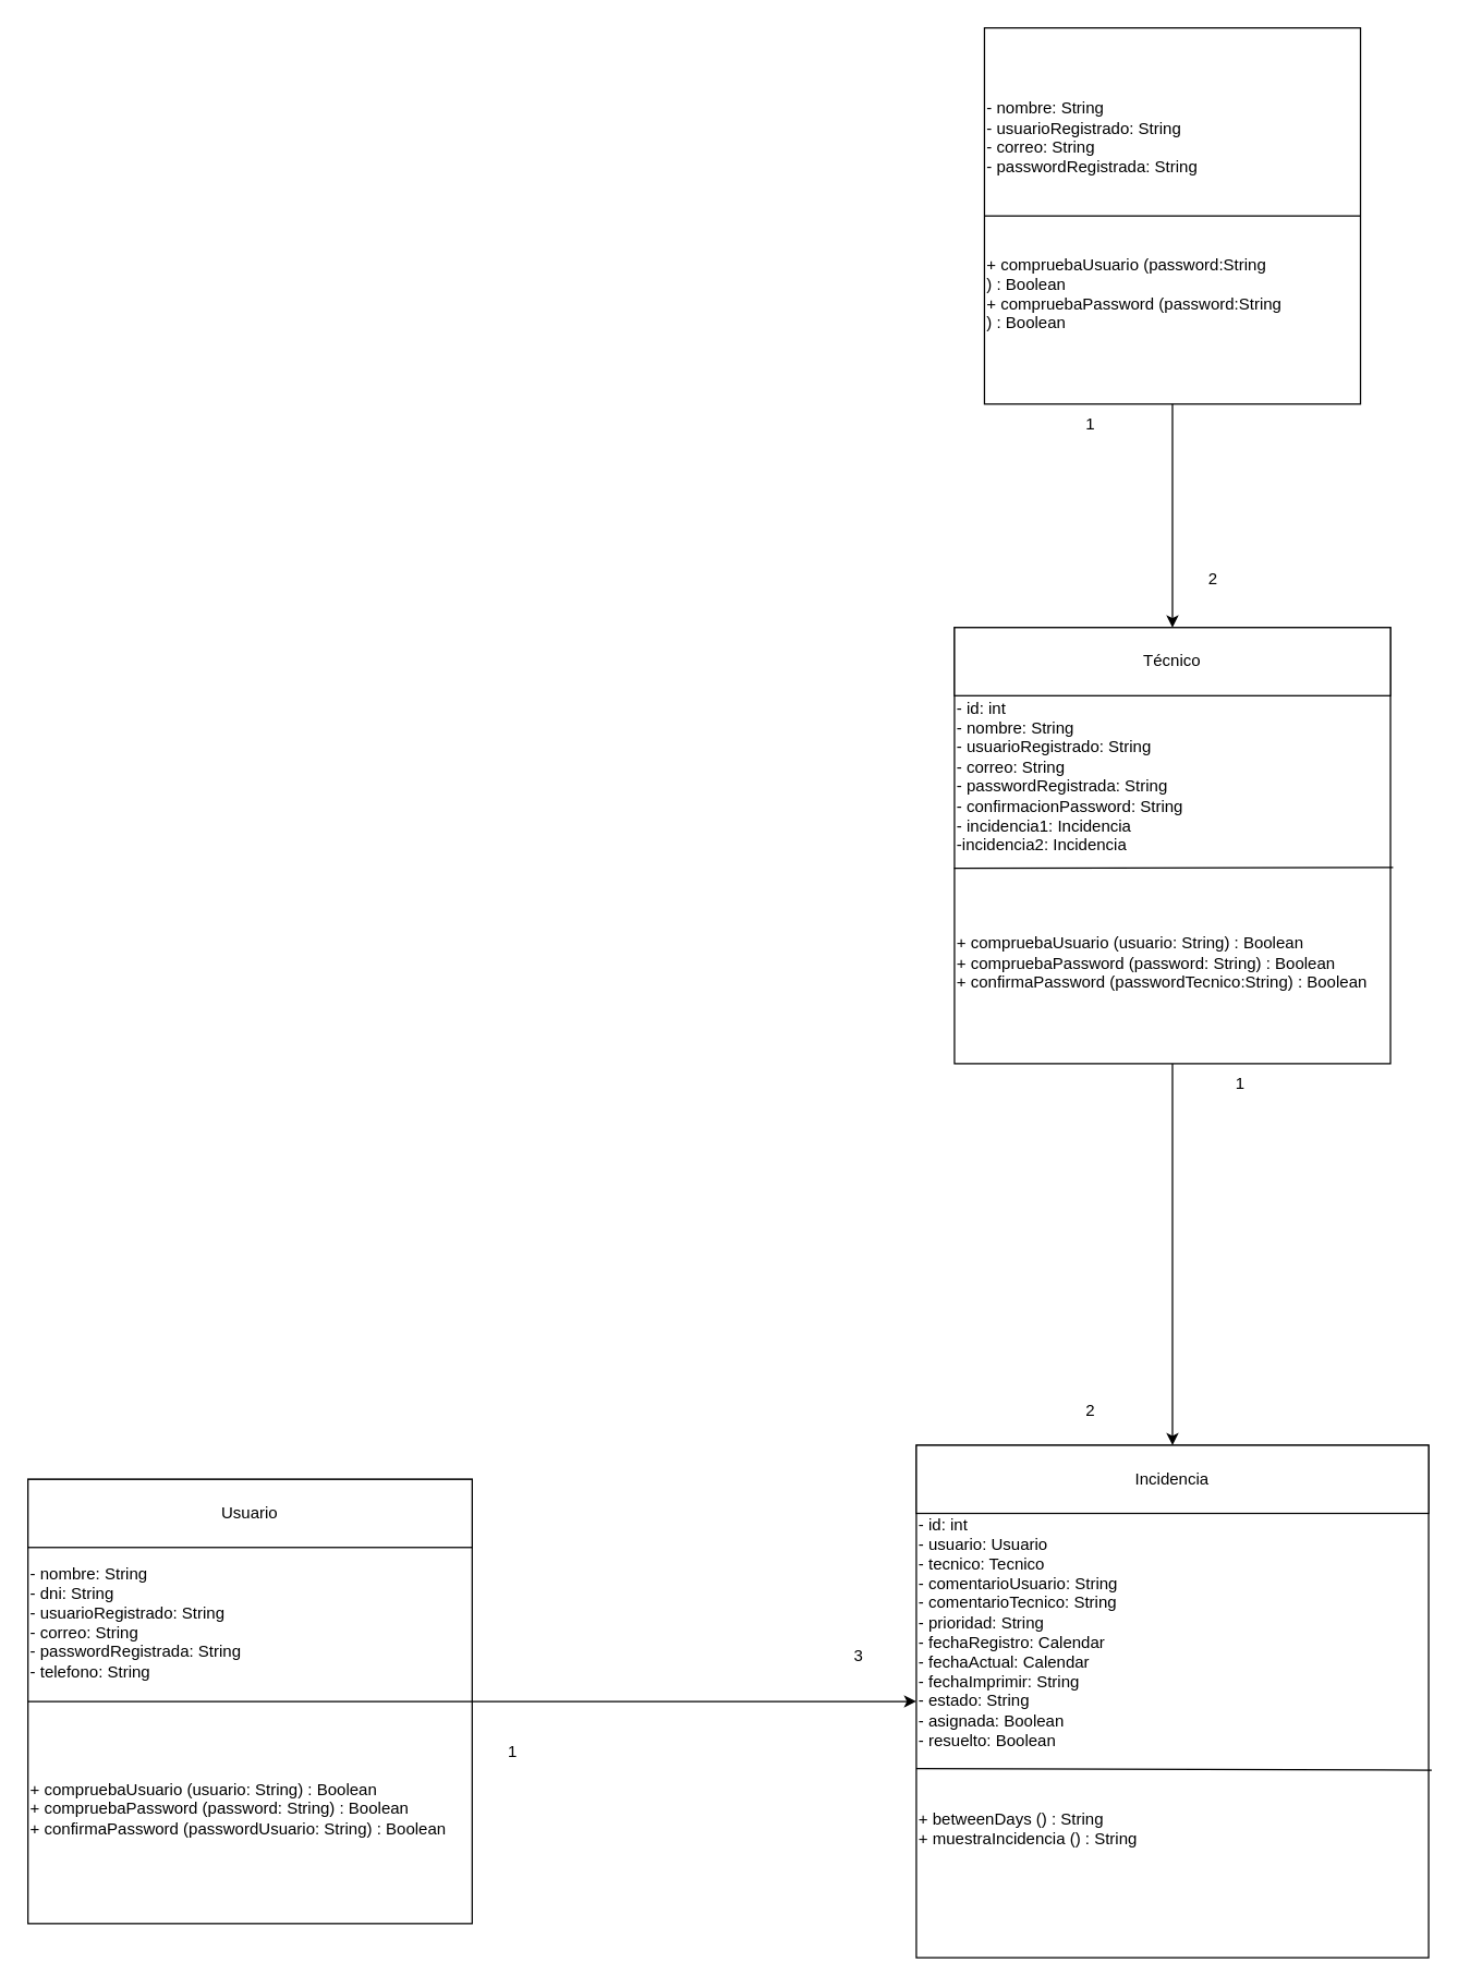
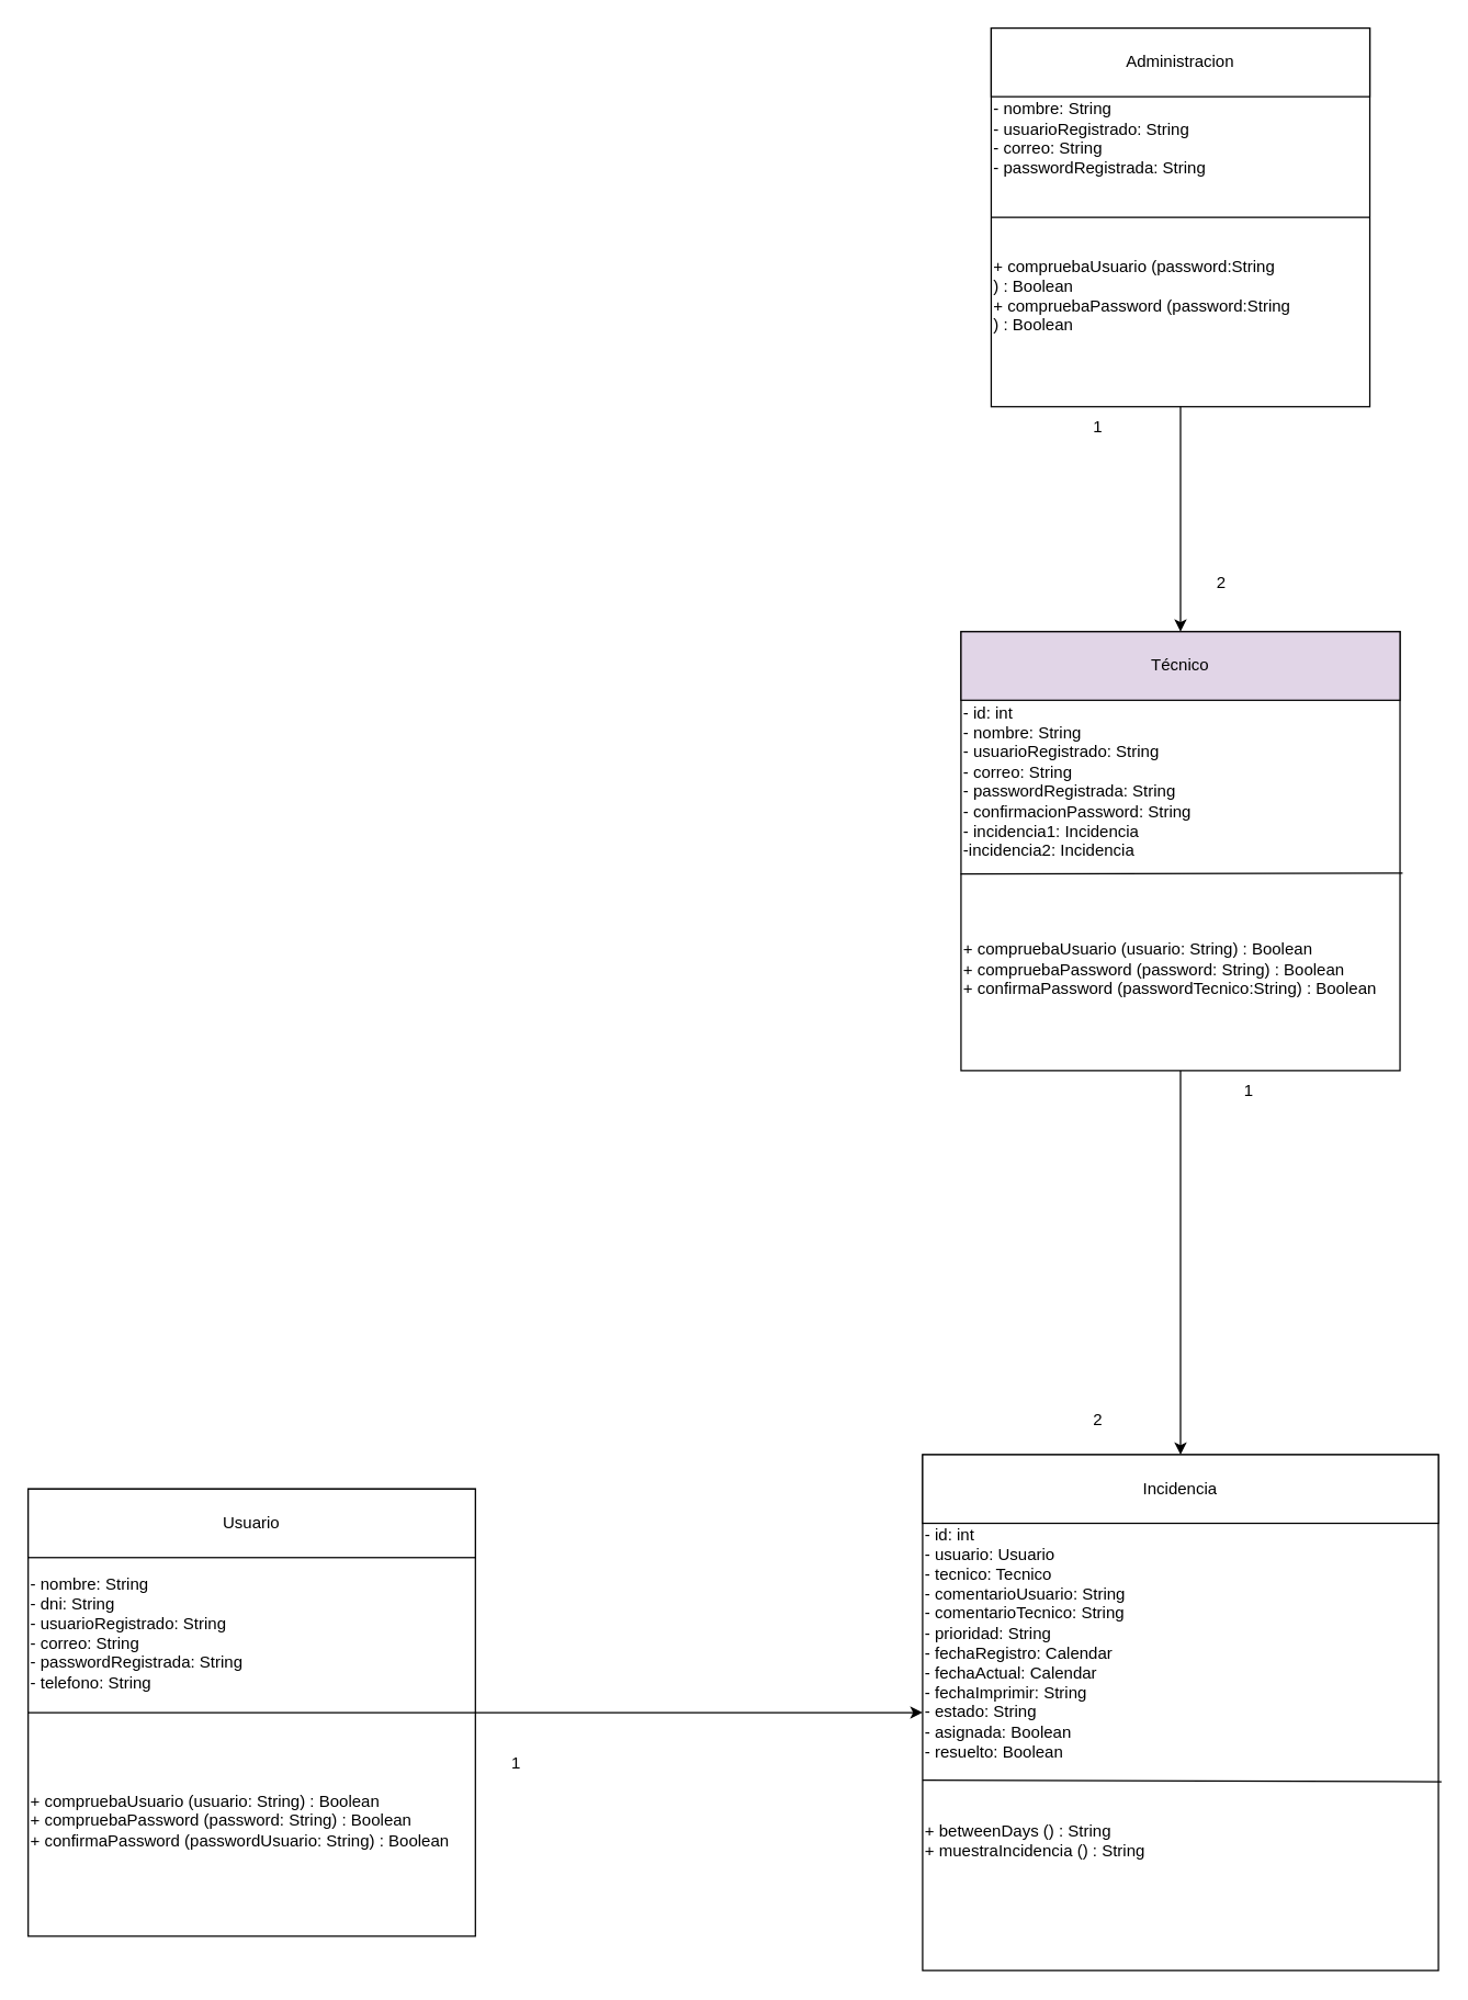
+ <mxCell id="9" value="Administracion" style="rounded=0;whiteSpace=wrap;html=1;" parent="1" vertex="1"><mxGeometry x="722" y="20" width="276" height="50" as="geometry" /></mxCell>
- <mxCell id="6" value="Técnico" style="rounded=0;whiteSpace=wrap;html=1;" parent="1" vertex="1"><mxGeometry x="700" y="460" width="320" height="50" as="geometry" /></mxCell>
+ <mxCell id="6" value="Técnico" style="rounded=0;whiteSpace=wrap;html=1;fillColor=#e1d5e7;" parent="1" vertex="1"><mxGeometry x="700" y="460" width="320" height="50" as="geometry" /></mxCell>
- <mxCell id="20" value="3" style="text;html=1;strokeColor=none;fillColor=none;align=center;verticalAlign=middle;whiteSpace=wrap;rounded=0;" parent="1" vertex="1"><mxGeometry x="600" y="1200" width="60" height="30" as="geometry" /></mxCell>
